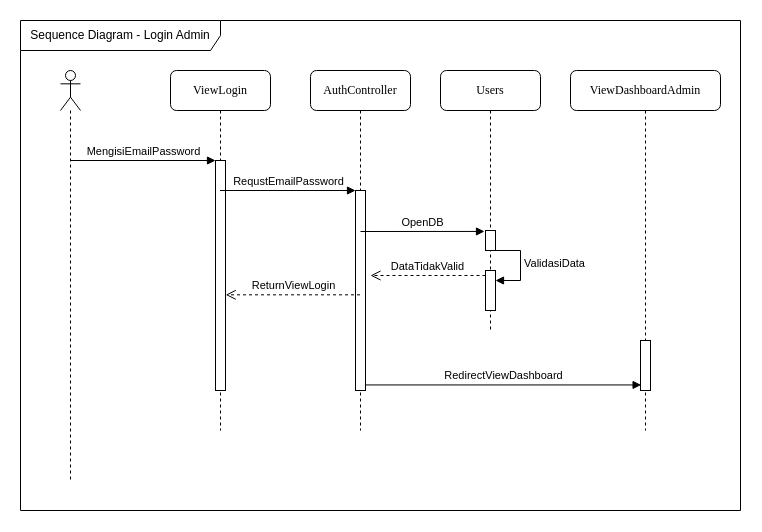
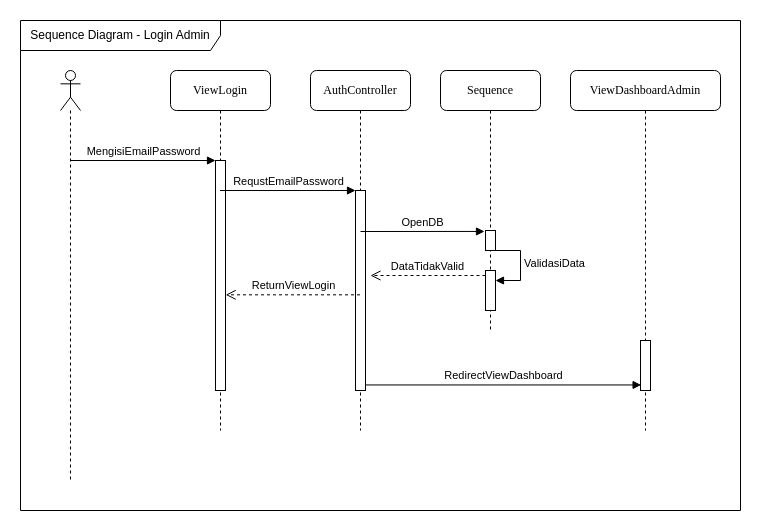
- <mxCell id="10" value="Users" style="shape=umlLifeline;perimeter=lifelinePerimeter;whiteSpace=wrap;html=1;container=1;collapsible=0;recursiveResize=0;outlineConnect=0;rounded=1;shadow=0;comic=0;labelBackgroundColor=none;strokeWidth=1;fontFamily=Verdana;fontSize=12;align=center;" vertex="1" parent="1"><mxGeometry x="440" y="70" width="100" height="260" as="geometry" /></mxCell>
+ <mxCell id="10" value="Sequence" style="shape=umlLifeline;perimeter=lifelinePerimeter;whiteSpace=wrap;html=1;container=1;collapsible=0;recursiveResize=0;outlineConnect=0;rounded=1;shadow=0;comic=0;labelBackgroundColor=none;strokeWidth=1;fontFamily=Verdana;fontSize=12;align=center;" vertex="1" parent="1"><mxGeometry x="440" y="70" width="100" height="260" as="geometry" /></mxCell>
